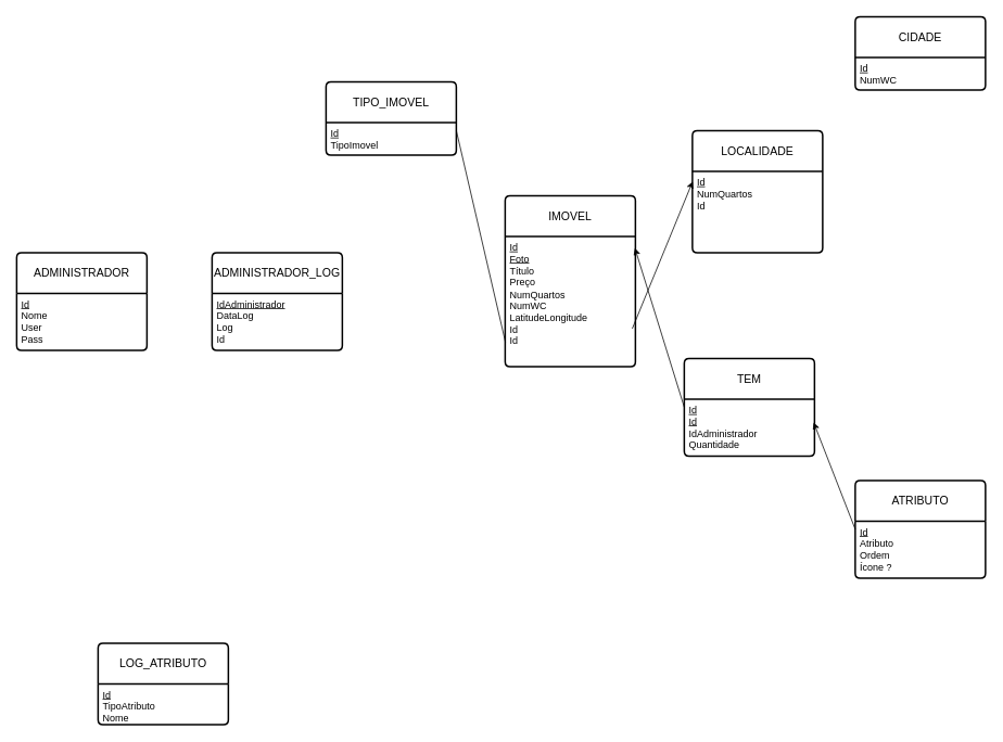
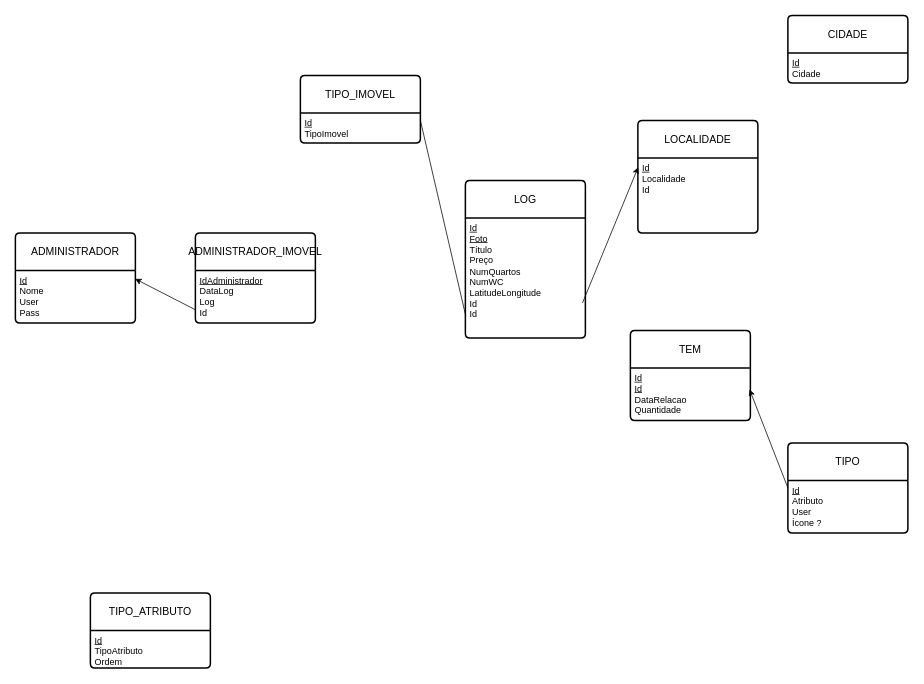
- <mxCell id="13" value="&lt;u&gt;Id&lt;/u&gt;&lt;div&gt;NumWC&lt;/div&gt;" style="align=left;strokeColor=none;fillColor=none;spacingLeft=4;spacingRight=4;fontSize=12;verticalAlign=top;resizable=0;rotatable=0;part=1;html=1;whiteSpace=wrap;" vertex="1" parent="12"><mxGeometry y="50" width="160" height="40" as="geometry" /></mxCell>
+ <mxCell id="13" value="&lt;u&gt;Id&lt;/u&gt;&lt;div&gt;Cidade&lt;/div&gt;" style="align=left;strokeColor=none;fillColor=none;spacingLeft=4;spacingRight=4;fontSize=12;verticalAlign=top;resizable=0;rotatable=0;part=1;html=1;whiteSpace=wrap;" vertex="1" parent="12"><mxGeometry y="50" width="160" height="40" as="geometry" /></mxCell>
- <mxCell id="7" value="&lt;u&gt;Id&lt;/u&gt;&lt;div&gt;NumQuartos&lt;/div&gt;&lt;div&gt;Id&lt;/div&gt;" style="align=left;strokeColor=none;fillColor=none;spacingLeft=4;spacingRight=4;fontSize=12;verticalAlign=top;resizable=0;rotatable=0;part=1;html=1;whiteSpace=wrap;" vertex="1" parent="6"><mxGeometry y="50" width="160" height="100" as="geometry" /></mxCell>
+ <mxCell id="7" value="&lt;u&gt;Id&lt;/u&gt;&lt;div&gt;Localidade&lt;/div&gt;&lt;div&gt;Id&lt;/div&gt;" style="align=left;strokeColor=none;fillColor=none;spacingLeft=4;spacingRight=4;fontSize=12;verticalAlign=top;resizable=0;rotatable=0;part=1;html=1;whiteSpace=wrap;" vertex="1" parent="6"><mxGeometry y="50" width="160" height="100" as="geometry" /></mxCell>
- <mxCell id="4" value="IMOVEL" style="swimlane;childLayout=stackLayout;horizontal=1;startSize=50;horizontalStack=0;rounded=1;fontSize=14;fontStyle=0;strokeWidth=2;resizeParent=0;resizeLast=1;shadow=0;align=center;arcSize=4;whiteSpace=wrap;html=1;" vertex="1" parent="1"><mxGeometry x="620" y="240" width="160" height="210" as="geometry" /></mxCell>
+ <mxCell id="4" value="LOG" style="swimlane;childLayout=stackLayout;horizontal=1;startSize=50;horizontalStack=0;rounded=1;fontSize=14;fontStyle=0;strokeWidth=2;resizeParent=0;resizeLast=1;shadow=0;align=center;arcSize=4;whiteSpace=wrap;html=1;" vertex="1" parent="1"><mxGeometry x="620" y="240" width="160" height="210" as="geometry" /></mxCell>
- <mxCell id="2" value="ADMINISTRADOR_LOG" style="swimlane;childLayout=stackLayout;horizontal=1;startSize=50;horizontalStack=0;rounded=1;fontSize=14;fontStyle=0;strokeWidth=2;resizeParent=0;resizeLast=1;shadow=0;dashed=0;align=center;arcSize=4;whiteSpace=wrap;html=1;" vertex="1" parent="1"><mxGeometry x="260" y="310" width="160" height="120" as="geometry" /></mxCell>
+ <mxCell id="2" value="ADMINISTRADOR_IMOVEL" style="swimlane;childLayout=stackLayout;horizontal=1;startSize=50;horizontalStack=0;rounded=1;fontSize=14;fontStyle=0;strokeWidth=2;resizeParent=0;resizeLast=1;shadow=0;dashed=0;align=center;arcSize=4;whiteSpace=wrap;html=1;" vertex="1" parent="1"><mxGeometry x="260" y="310" width="160" height="120" as="geometry" /></mxCell>
+ <mxCell id="20" value="" style="endArrow=classic;html=1;rounded=0;entryX=0.998;entryY=0.162;entryDx=0;entryDy=0;entryPerimeter=0;exitX=0;exitY=0.75;exitDx=0;exitDy=0;" edge="1" parent="1" source="3" target="17"><mxGeometry width="50" height="50" relative="1" as="geometry"><mxPoint x="120" y="400" as="sourcePoint" /><mxPoint x="170" y="350" as="targetPoint" /></mxGeometry></mxCell>
- <mxCell id="23" value="" style="endArrow=classic;html=1;rounded=0;entryX=0.996;entryY=0.09;entryDx=0;entryDy=0;entryPerimeter=0;exitX=0;exitY=0.5;exitDx=0;exitDy=0;" edge="1" parent="1" source="21" target="5"><mxGeometry width="50" height="50" relative="1" as="geometry"><mxPoint x="830" y="350" as="sourcePoint" /><mxPoint x="880" y="300" as="targetPoint" /></mxGeometry></mxCell>
- <mxCell id="22" value="&lt;u&gt;Id&lt;/u&gt;&lt;div&gt;&lt;u&gt;Id&lt;/u&gt;&lt;/div&gt;&lt;div&gt;IdAdministrador&lt;/div&gt;&lt;div&gt;Quantidade&lt;/div&gt;" style="align=left;strokeColor=none;fillColor=none;spacingLeft=4;spacingRight=4;fontSize=12;verticalAlign=top;resizable=0;rotatable=0;part=1;html=1;whiteSpace=wrap;" vertex="1" parent="21"><mxGeometry y="50" width="160" height="70" as="geometry" /></mxCell>
+ <mxCell id="22" value="&lt;u&gt;Id&lt;/u&gt;&lt;div&gt;&lt;u&gt;Id&lt;/u&gt;&lt;/div&gt;&lt;div&gt;DataRelacao&lt;/div&gt;&lt;div&gt;Quantidade&lt;/div&gt;" style="align=left;strokeColor=none;fillColor=none;spacingLeft=4;spacingRight=4;fontSize=12;verticalAlign=top;resizable=0;rotatable=0;part=1;html=1;whiteSpace=wrap;" vertex="1" parent="21"><mxGeometry y="50" width="160" height="70" as="geometry" /></mxCell>
- <mxCell id="14" value="ATRIBUTO" style="swimlane;childLayout=stackLayout;horizontal=1;startSize=50;horizontalStack=0;rounded=1;fontSize=14;fontStyle=0;strokeWidth=2;resizeParent=0;resizeLast=1;shadow=0;dashed=0;align=center;arcSize=4;whiteSpace=wrap;html=1;" vertex="1" parent="1"><mxGeometry x="1050" y="590" width="160" height="120" as="geometry" /></mxCell>
+ <mxCell id="14" value="TIPO" style="swimlane;childLayout=stackLayout;horizontal=1;startSize=50;horizontalStack=0;rounded=1;fontSize=14;fontStyle=0;strokeWidth=2;resizeParent=0;resizeLast=1;shadow=0;dashed=0;align=center;arcSize=4;whiteSpace=wrap;html=1;" vertex="1" parent="1"><mxGeometry x="1050" y="590" width="160" height="120" as="geometry" /></mxCell>
- <mxCell id="15" value="&lt;u&gt;Id&lt;/u&gt;&lt;div&gt;Atributo&lt;/div&gt;&lt;div&gt;Ordem&lt;/div&gt;&lt;div&gt;Ícone ?&lt;/div&gt;" style="align=left;strokeColor=none;fillColor=none;spacingLeft=4;spacingRight=4;fontSize=12;verticalAlign=top;resizable=0;rotatable=0;part=1;html=1;whiteSpace=wrap;" vertex="1" parent="14"><mxGeometry y="50" width="160" height="70" as="geometry" /></mxCell>
+ <mxCell id="15" value="&lt;u&gt;Id&lt;/u&gt;&lt;div&gt;Atributo&lt;/div&gt;&lt;div&gt;User&lt;/div&gt;&lt;div&gt;Ícone ?&lt;/div&gt;" style="align=left;strokeColor=none;fillColor=none;spacingLeft=4;spacingRight=4;fontSize=12;verticalAlign=top;resizable=0;rotatable=0;part=1;html=1;whiteSpace=wrap;" vertex="1" parent="14"><mxGeometry y="50" width="160" height="70" as="geometry" /></mxCell>
- <mxCell id="8" value="LOG_ATRIBUTO" style="swimlane;childLayout=stackLayout;horizontal=1;startSize=50;horizontalStack=0;rounded=1;fontSize=14;fontStyle=0;strokeWidth=2;resizeParent=0;resizeLast=1;shadow=0;dashed=0;align=center;arcSize=4;whiteSpace=wrap;html=1;" vertex="1" parent="1"><mxGeometry x="120" y="790" width="160" height="100" as="geometry" /></mxCell>
+ <mxCell id="8" value="TIPO_ATRIBUTO" style="swimlane;childLayout=stackLayout;horizontal=1;startSize=50;horizontalStack=0;rounded=1;fontSize=14;fontStyle=0;strokeWidth=2;resizeParent=0;resizeLast=1;shadow=0;dashed=0;align=center;arcSize=4;whiteSpace=wrap;html=1;" vertex="1" parent="1"><mxGeometry x="120" y="790" width="160" height="100" as="geometry" /></mxCell>
- <mxCell id="9" value="&lt;u&gt;Id&lt;/u&gt;&lt;div&gt;TipoAtributo&lt;/div&gt;&lt;div&gt;Nome&lt;/div&gt;" style="align=left;strokeColor=none;fillColor=none;spacingLeft=4;spacingRight=4;fontSize=12;verticalAlign=top;resizable=0;rotatable=0;part=1;html=1;whiteSpace=wrap;" vertex="1" parent="8"><mxGeometry y="50" width="160" height="50" as="geometry" /></mxCell>
+ <mxCell id="9" value="&lt;u&gt;Id&lt;/u&gt;&lt;div&gt;TipoAtributo&lt;/div&gt;&lt;div&gt;Ordem&lt;/div&gt;" style="align=left;strokeColor=none;fillColor=none;spacingLeft=4;spacingRight=4;fontSize=12;verticalAlign=top;resizable=0;rotatable=0;part=1;html=1;whiteSpace=wrap;" vertex="1" parent="8"><mxGeometry y="50" width="160" height="50" as="geometry" /></mxCell>
